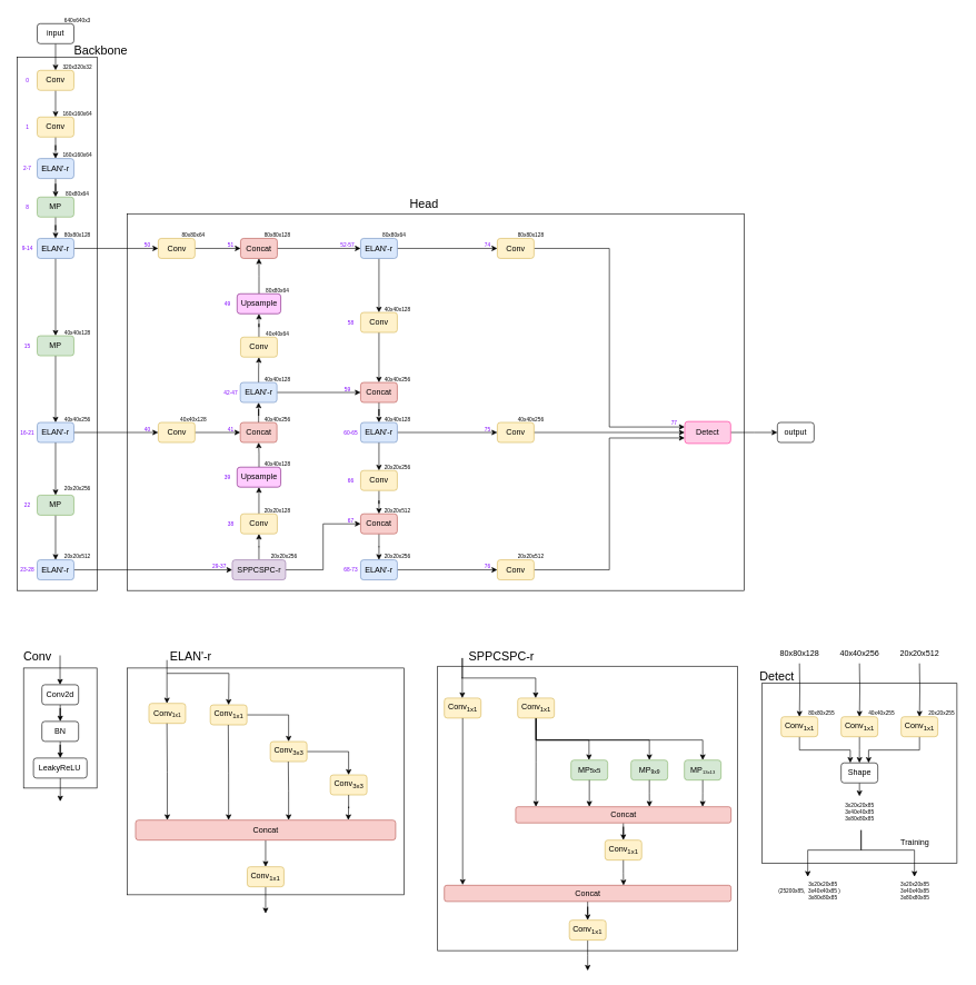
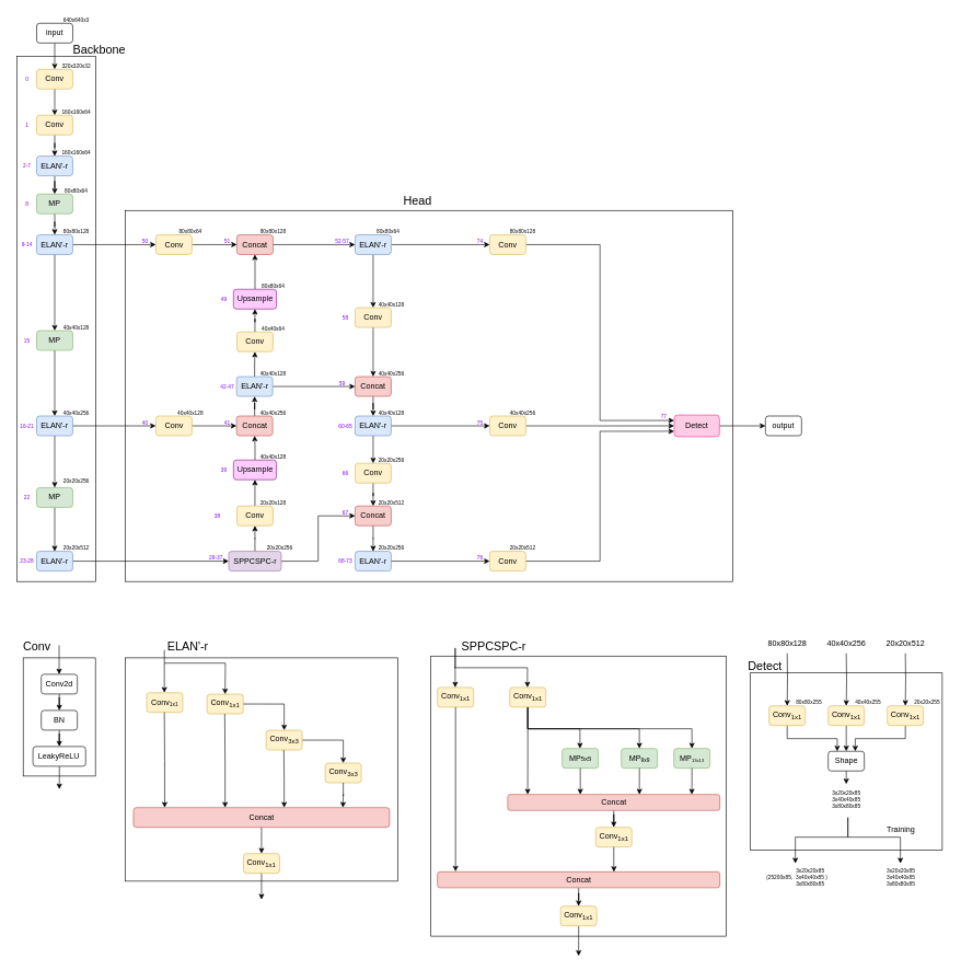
- <mxCell id="94" value="38" style="text;html=1;align=center;verticalAlign=middle;resizable=0;points=[];autosize=1;strokeColor=none;fillColor=none;fontColor=#7F00FF;fontSize=8;" parent="1" vertex="1"><mxGeometry x="329.5" y="775" width="30" height="20" as="geometry" /></mxCell>
+ <mxCell id="94" value="38" style="text;html=1;align=center;verticalAlign=middle;resizable=0;points=[];autosize=1;strokeColor=none;fillColor=none;fontColor=#7F00FF;fontSize=8;" parent="1" vertex="1"><mxGeometry x="314.5" y="775" width="30" height="20" as="geometry" /></mxCell>
